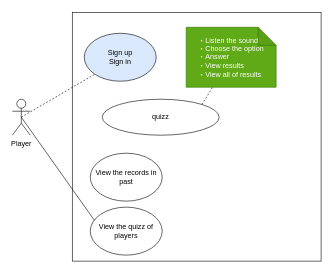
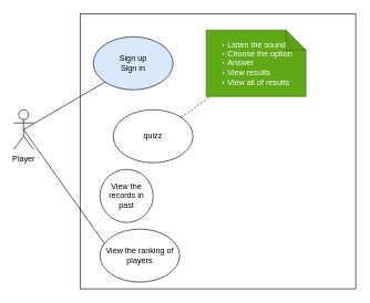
- <mxCell id="7" value="" style="endArrow=none;html=1;exitX=0.5;exitY=0.5;exitDx=0;exitDy=0;exitPerimeter=0;entryX=0;entryY=1;entryDx=0;entryDy=0;dashed=1;" edge="1" parent="1" source="3" target="5"><mxGeometry width="50" height="50" relative="1" as="geometry"><mxPoint x="75" y="205" as="sourcePoint" /><mxPoint x="177.574" y="286.716" as="targetPoint" /></mxGeometry></mxCell>
+ <mxCell id="7" value="" style="endArrow=none;html=1;exitX=0.5;exitY=0.5;exitDx=0;exitDy=0;exitPerimeter=0;entryX=0;entryY=1;entryDx=0;entryDy=0;" edge="1" parent="1" source="3" target="5"><mxGeometry width="50" height="50" relative="1" as="geometry"><mxPoint x="75" y="205" as="sourcePoint" /><mxPoint x="177.574" y="286.716" as="targetPoint" /></mxGeometry></mxCell>
- <mxCell id="4" value="quizz" style="ellipse;whiteSpace=wrap;html=1;" vertex="1" parent="1"><mxGeometry x="170" y="165" width="195" height="60" as="geometry" /></mxCell>
+ <mxCell id="4" value="quizz" style="ellipse;whiteSpace=wrap;html=1;" vertex="1" parent="1"><mxGeometry x="170" y="165" width="120" height="80" as="geometry" /></mxCell>
- <mxCell id="6" value="View the records in past" style="ellipse;whiteSpace=wrap;html=1;" vertex="1" parent="1"><mxGeometry x="150" y="255" width="120" height="80" as="geometry" /></mxCell>
+ <mxCell id="6" value="View the records in past" style="ellipse;whiteSpace=wrap;html=1;" vertex="1" parent="1"><mxGeometry x="150" y="255" width="80" height="80" as="geometry" /></mxCell>
- <mxCell id="10" value="View the quizz of players" style="ellipse;whiteSpace=wrap;html=1;" vertex="1" parent="1"><mxGeometry x="150" y="345" width="120" height="80" as="geometry" /></mxCell>
+ <mxCell id="10" value="View the ranking of players" style="ellipse;whiteSpace=wrap;html=1;" vertex="1" parent="1"><mxGeometry x="150" y="345" width="120" height="80" as="geometry" /></mxCell>
